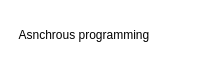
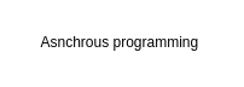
- <mxCell id="2" value="Asnchrous programming&amp;nbsp;" style="text;html=1;align=center;verticalAlign=middle;resizable=0;points=[];autosize=1;strokeColor=none;fillColor=none;" vertex="1" parent="1"><mxGeometry x="5" y="20" width="160" height="30" as="geometry" /></mxCell>
+ <mxCell id="2" value="Asnchrous programming&amp;nbsp;" style="text;html=1;align=center;verticalAlign=middle;resizable=0;points=[];autosize=1;strokeColor=none;fillColor=none;" vertex="1" parent="1"><mxGeometry x="20" y="20" width="160" height="30" as="geometry" /></mxCell>
